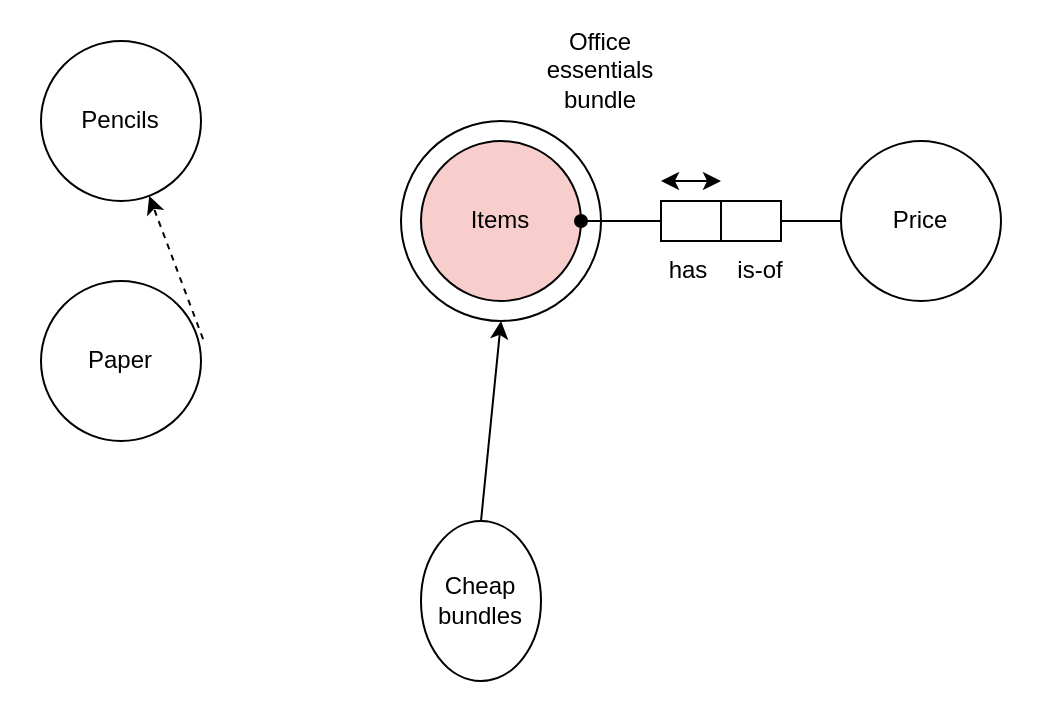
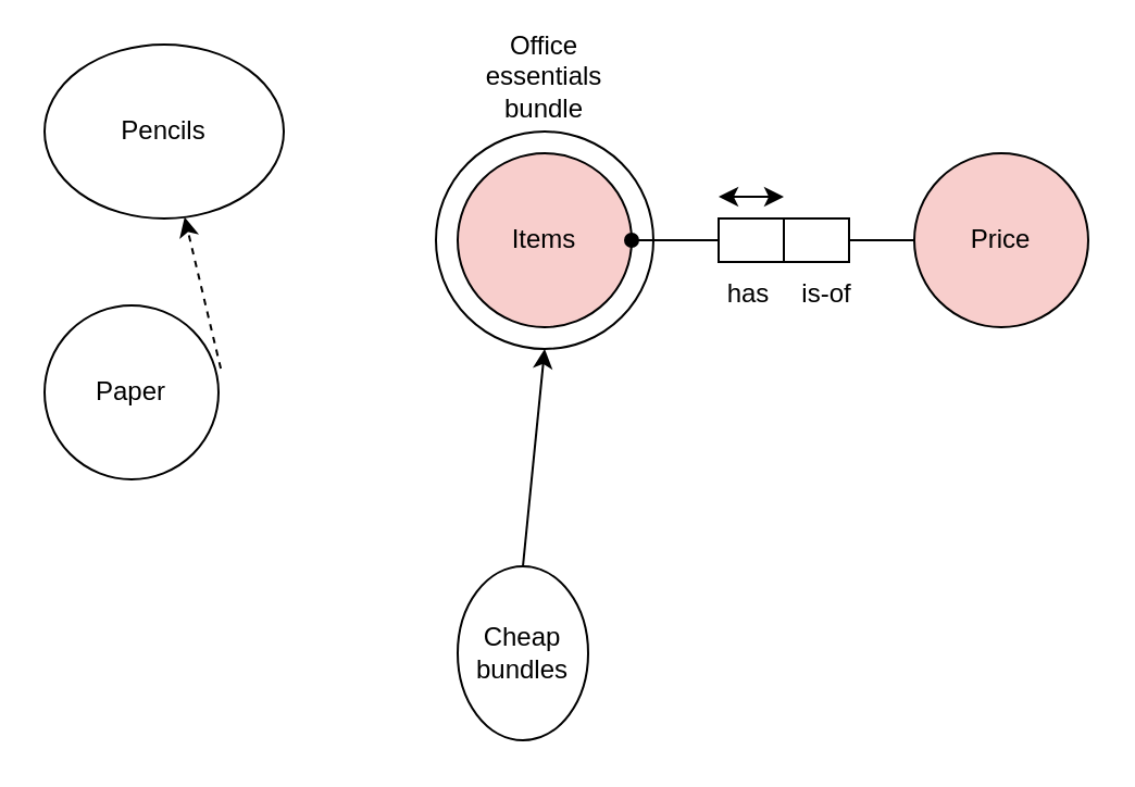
- <mxCell id="4" value="&lt;div&gt;Office essentials&lt;/div&gt;&lt;div&gt;bundle&lt;br&gt;&lt;/div&gt;" style="text;html=1;strokeColor=none;fillColor=none;align=center;verticalAlign=middle;whiteSpace=wrap;rounded=0;" vertex="1" parent="1"><mxGeometry x="270" y="20" width="60" height="30" as="geometry" /></mxCell>
+ <mxCell id="4" value="&lt;div&gt;Office essentials&lt;/div&gt;&lt;div&gt;bundle&lt;br&gt;&lt;/div&gt;" style="text;html=1;strokeColor=none;fillColor=none;align=center;verticalAlign=middle;whiteSpace=wrap;rounded=0;" vertex="1" parent="1"><mxGeometry x="220" y="20" width="60" height="30" as="geometry" /></mxCell>
- <mxCell id="11" value="Pencils" style="ellipse;whiteSpace=wrap;html=1;aspect=fixed;" vertex="1" parent="1"><mxGeometry x="20" y="20" width="80" height="80" as="geometry" /></mxCell>
+ <mxCell id="11" value="Pencils" style="ellipse;whiteSpace=wrap;html=1;aspect=fixed;" vertex="1" parent="1"><mxGeometry x="20" y="20" width="110" height="80" as="geometry" /></mxCell>
- <mxCell id="7" value="Price" style="ellipse;whiteSpace=wrap;html=1;aspect=fixed;" vertex="1" parent="1"><mxGeometry x="420" y="70" width="80" height="80" as="geometry" /></mxCell>
+ <mxCell id="7" value="Price" style="ellipse;whiteSpace=wrap;html=1;aspect=fixed;fillColor=#f8cecc;" vertex="1" parent="1"><mxGeometry x="420" y="70" width="80" height="80" as="geometry" /></mxCell>
